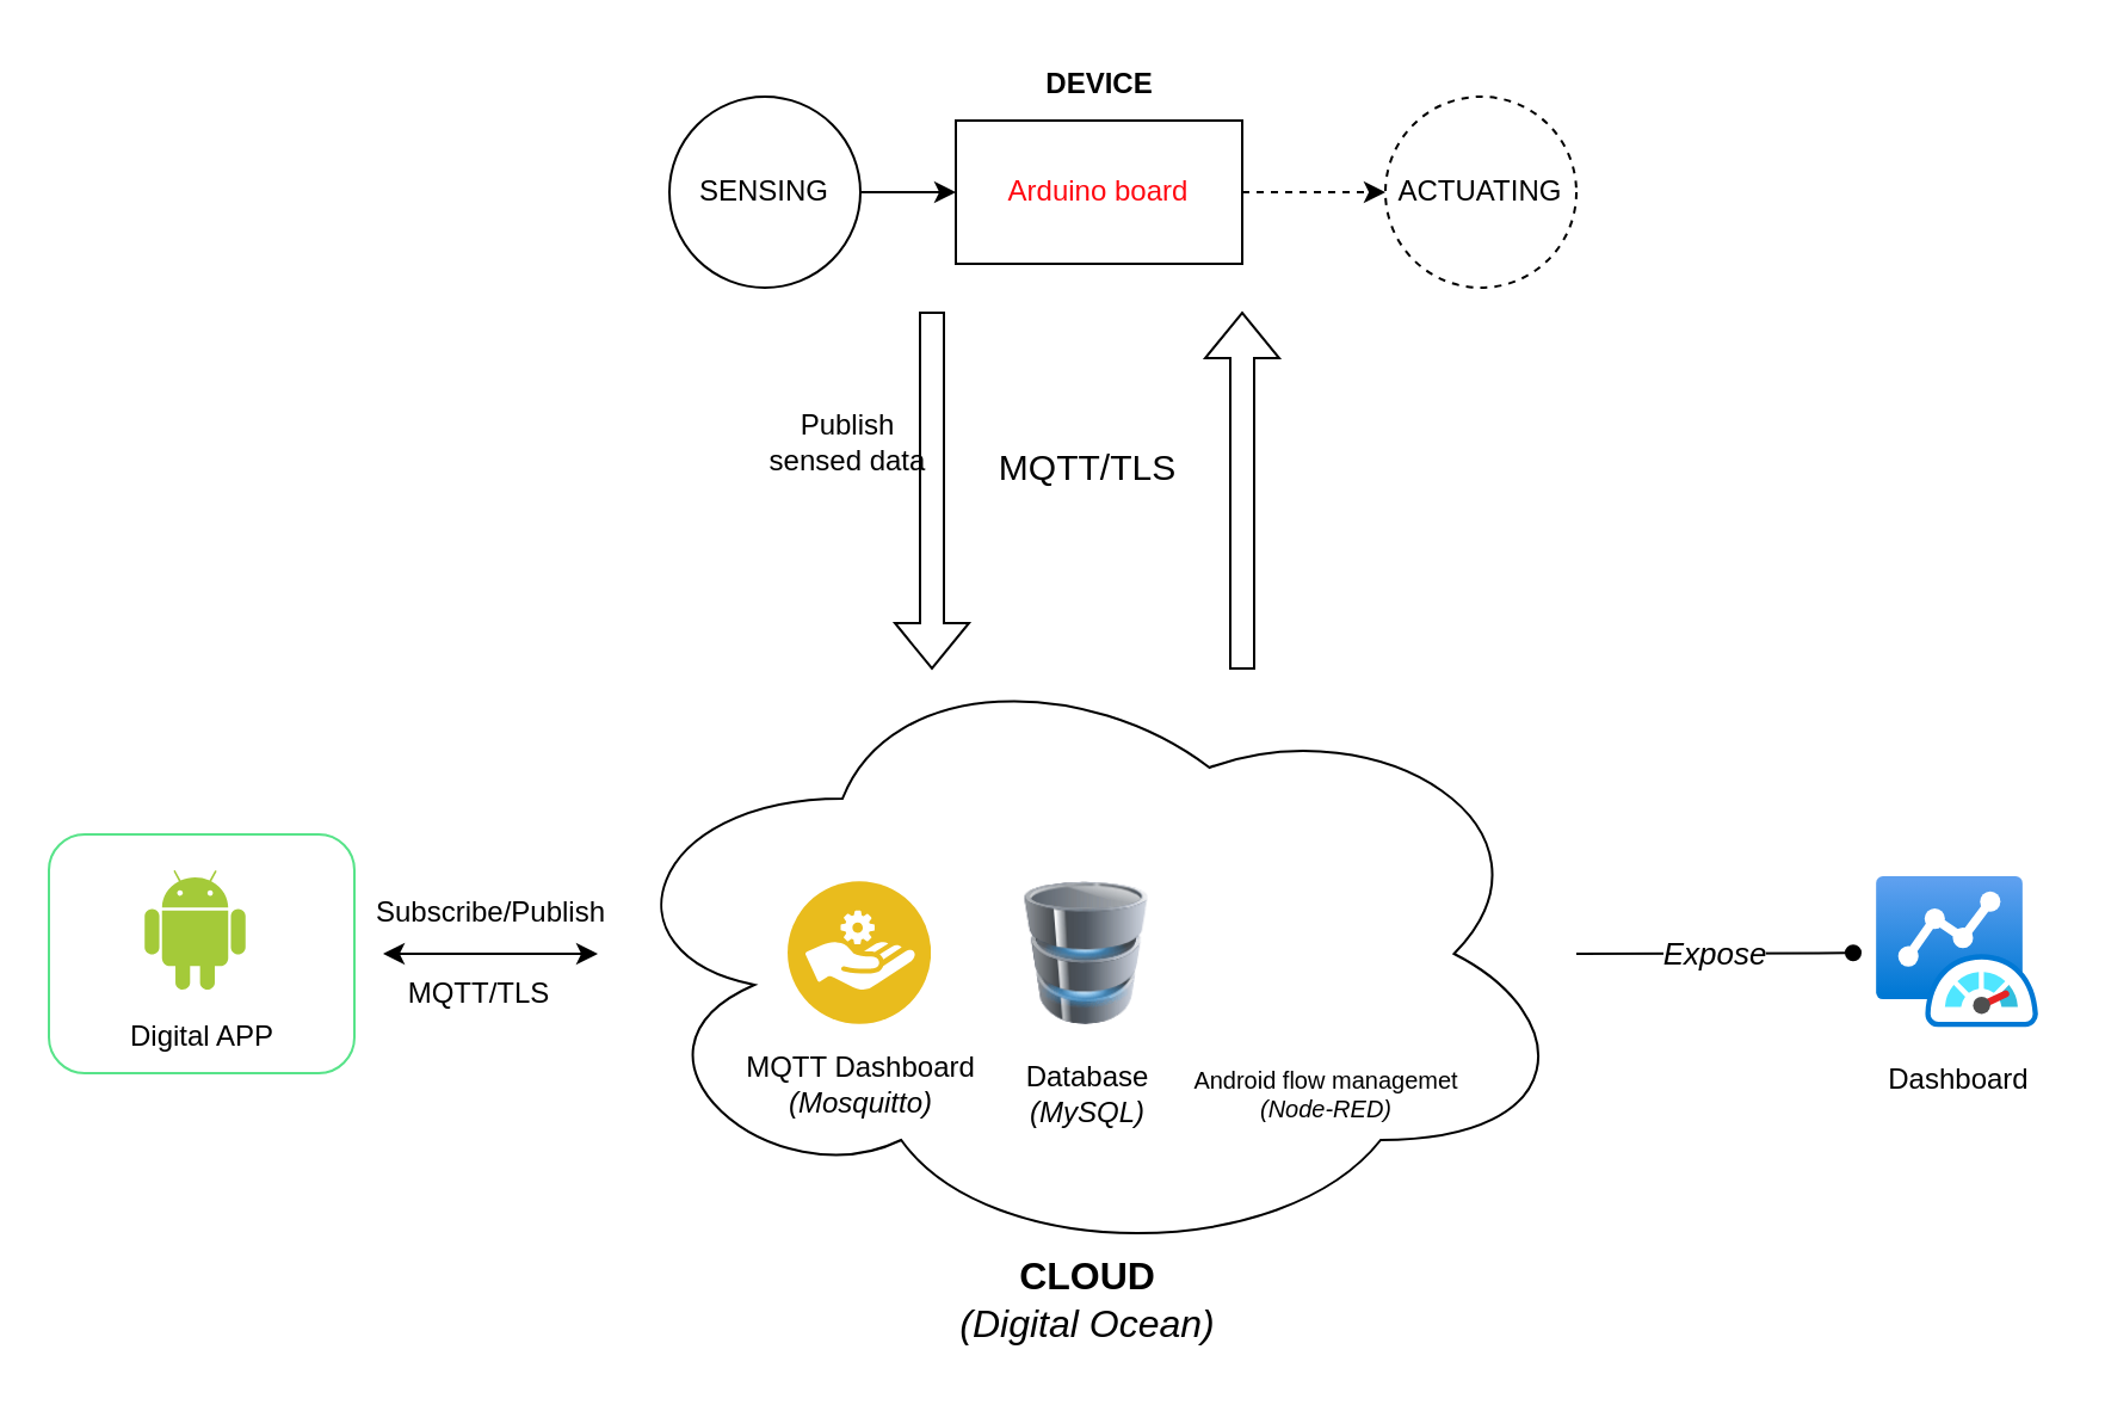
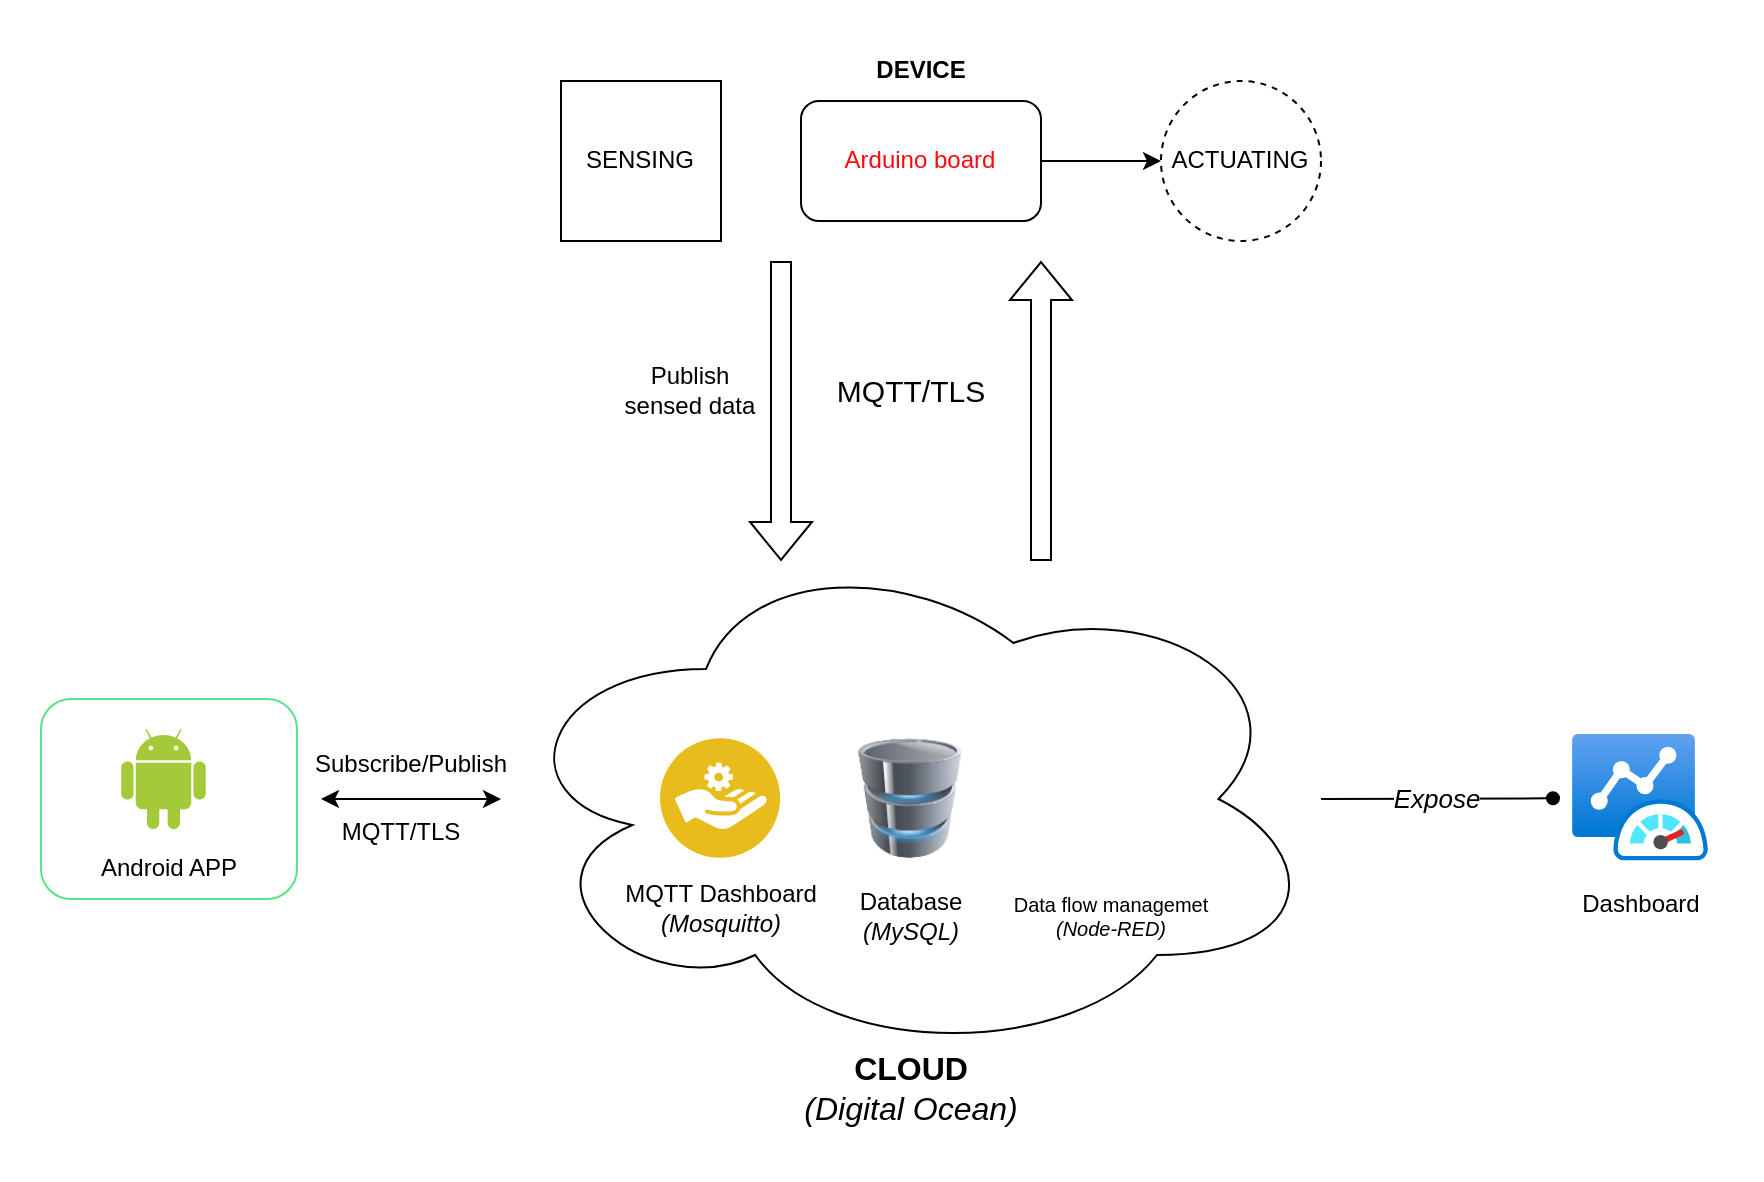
- <mxCell id="17" value="SENSING" style="ellipse;whiteSpace=wrap;html=1;aspect=fixed;fillColor=none;" parent="1" vertex="1"><mxGeometry x="280" y="40" width="80" height="80" as="geometry" /></mxCell>
+ <mxCell id="17" value="SENSING" style="whiteSpace=wrap;html=1;aspect=fixed;fillColor=none;rounded=0;" parent="1" vertex="1"><mxGeometry x="280" y="40" width="80" height="80" as="geometry" /></mxCell>
- <mxCell id="16" style="edgeStyle=orthogonalEdgeStyle;rounded=0;orthogonalLoop=1;jettySize=auto;html=1;entryX=0;entryY=0.5;entryDx=0;entryDy=0;" parent="1" source="17" target="14" edge="1"><mxGeometry relative="1" as="geometry" /></mxCell>
- <mxCell id="14" value="&lt;font color=&quot;#ff0810&quot;&gt;Arduino board&lt;/font&gt;" style="whiteSpace=wrap;html=1;rounded=0;" parent="1" vertex="1"><mxGeometry x="400" y="50" width="120" height="60" as="geometry" /></mxCell>
+ <mxCell id="14" value="&lt;font color=&quot;#ff0810&quot;&gt;Arduino board&lt;/font&gt;" style="rounded=1;whiteSpace=wrap;html=1;" parent="1" vertex="1"><mxGeometry x="400" y="50" width="120" height="60" as="geometry" /></mxCell>
- <mxCell id="13" value="" style="edgeStyle=orthogonalEdgeStyle;rounded=0;orthogonalLoop=1;jettySize=auto;html=1;dashed=1;" parent="1" source="14" target="18" edge="1"><mxGeometry relative="1" as="geometry" /></mxCell>
+ <mxCell id="13" value="" style="edgeStyle=orthogonalEdgeStyle;rounded=0;orthogonalLoop=1;jettySize=auto;html=1;" parent="1" source="14" target="18" edge="1"><mxGeometry relative="1" as="geometry" /></mxCell>
- <mxCell id="25" value="Publish sensed data" style="text;html=1;strokeColor=none;fillColor=none;align=center;verticalAlign=middle;whiteSpace=wrap;rounded=0;" vertex="1" parent="1"><mxGeometry x="320" y="170" width="70" height="30" as="geometry" /></mxCell>
+ <mxCell id="25" value="Publish sensed data" style="text;html=1;strokeColor=none;fillColor=none;align=center;verticalAlign=middle;whiteSpace=wrap;rounded=0;" vertex="1" parent="1"><mxGeometry x="310" y="180" width="70" height="30" as="geometry" /></mxCell>
- <mxCell id="32" value="Digital APP" style="text;html=1;align=center;verticalAlign=middle;resizable=0;points=[];autosize=1;strokeColor=none;fillColor=none;" parent="30" vertex="1"><mxGeometry y="55" width="90" height="30" as="geometry" /></mxCell>
+ <mxCell id="32" value="Android APP" style="text;html=1;align=center;verticalAlign=middle;resizable=0;points=[];autosize=1;strokeColor=none;fillColor=none;" parent="30" vertex="1"><mxGeometry y="55" width="90" height="30" as="geometry" /></mxCell>
- <mxCell id="11" value="&lt;div style=&quot;font-size: 10px;&quot;&gt;Android flow managemet &lt;br style=&quot;font-size: 10px;&quot;&gt;&lt;/div&gt;&lt;div style=&quot;font-size: 10px;&quot;&gt;&lt;i style=&quot;font-size: 10px;&quot;&gt;(Node-RED)&lt;/i&gt;&lt;/div&gt;" style="text;html=1;align=center;verticalAlign=middle;resizable=0;points=[];autosize=1;strokeColor=none;fillColor=none;fontSize=10;" parent="9" vertex="1"><mxGeometry x="-14" y="70" width="120" height="40" as="geometry" /></mxCell>
+ <mxCell id="11" value="&lt;div style=&quot;font-size: 10px;&quot;&gt;Data flow managemet &lt;br style=&quot;font-size: 10px;&quot;&gt;&lt;/div&gt;&lt;div style=&quot;font-size: 10px;&quot;&gt;&lt;i style=&quot;font-size: 10px;&quot;&gt;(Node-RED)&lt;/i&gt;&lt;/div&gt;" style="text;html=1;align=center;verticalAlign=middle;resizable=0;points=[];autosize=1;strokeColor=none;fillColor=none;fontSize=10;" parent="9" vertex="1"><mxGeometry x="-14" y="70" width="120" height="40" as="geometry" /></mxCell>
